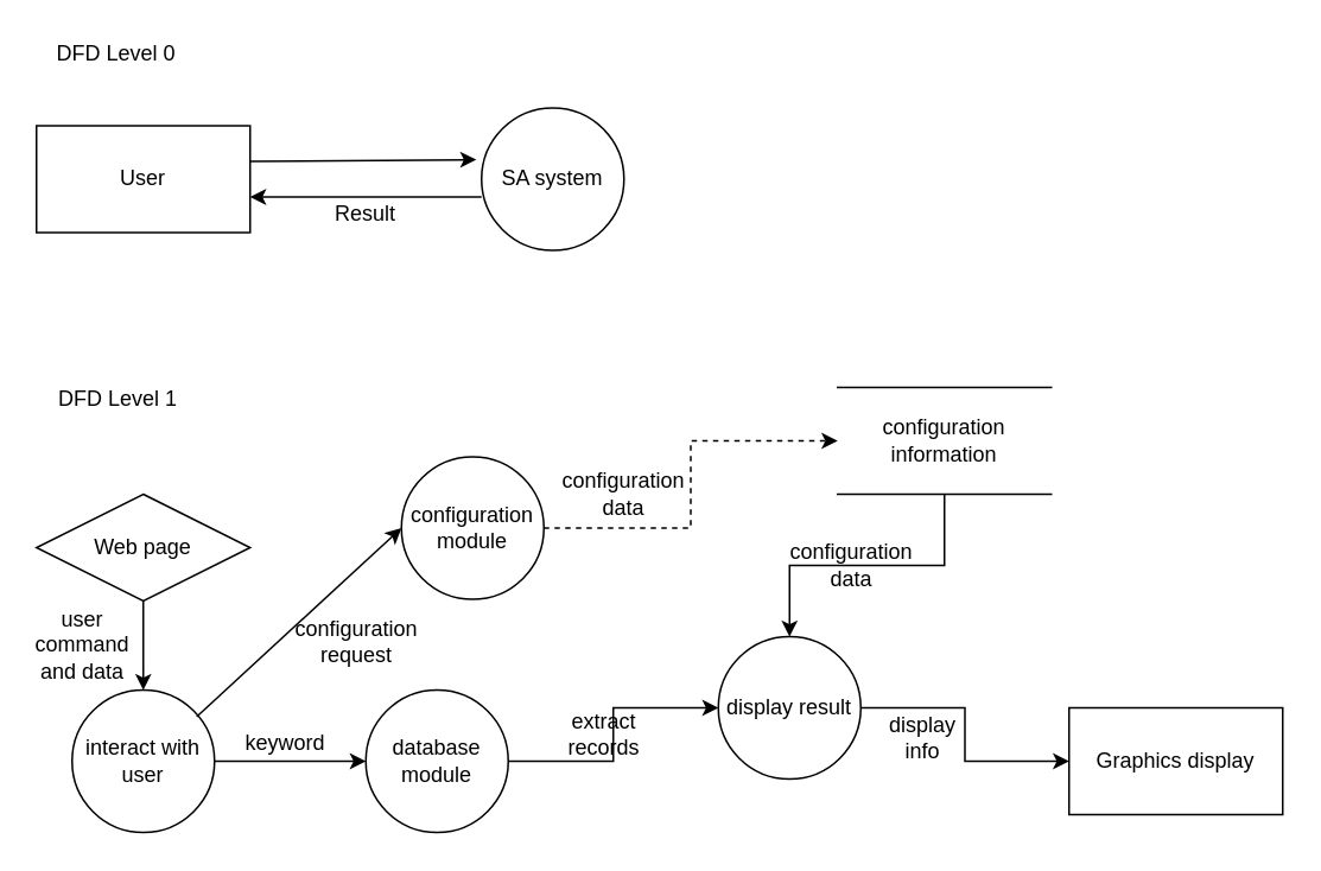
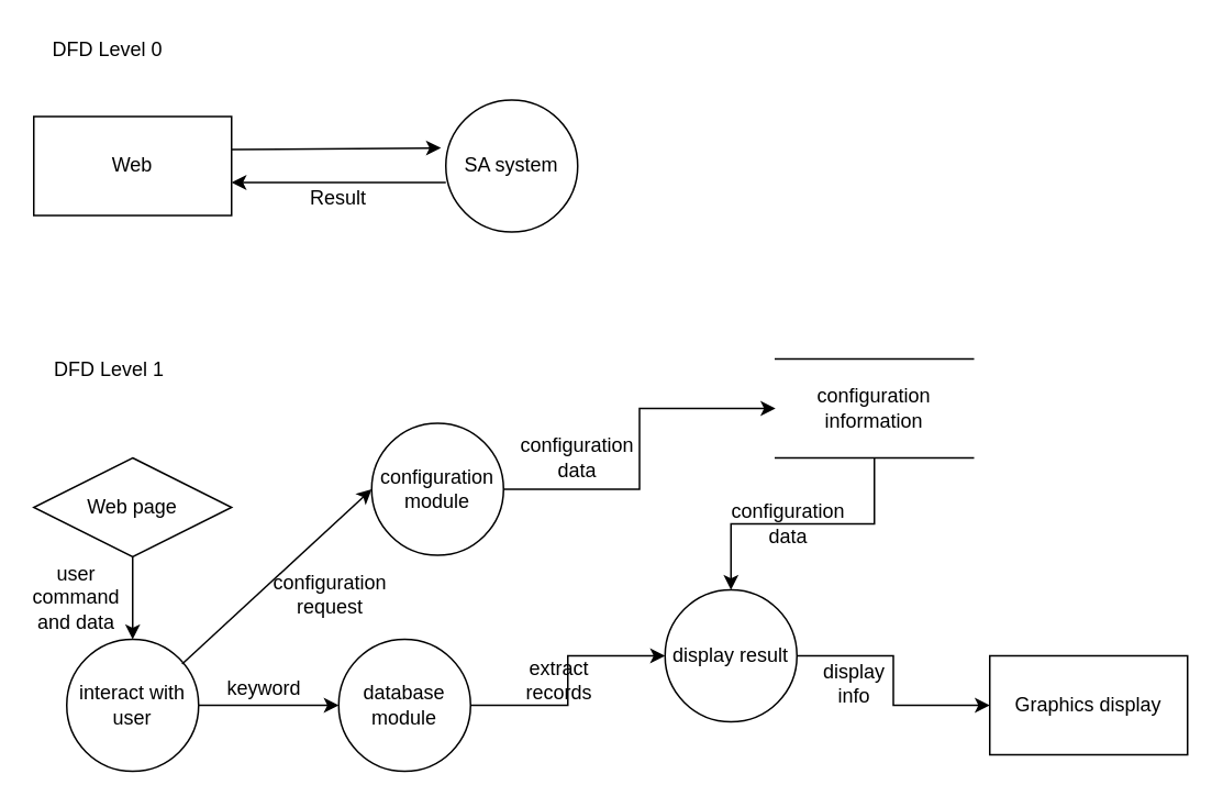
- <mxCell id="2" value="User" style="rounded=0;whiteSpace=wrap;html=1;" parent="1" vertex="1"><mxGeometry x="20" y="70" width="120" height="60" as="geometry" /></mxCell>
+ <mxCell id="2" value="Web" style="rounded=0;whiteSpace=wrap;html=1;" parent="1" vertex="1"><mxGeometry x="20" y="70" width="120" height="60" as="geometry" /></mxCell>
- <mxCell id="13" value="" style="edgeStyle=orthogonalEdgeStyle;rounded=0;orthogonalLoop=1;jettySize=auto;html=1;entryX=0;entryY=0.5;entryDx=0;entryDy=0;dashed=1;" parent="1" source="14" target="20" edge="1"><mxGeometry relative="1" as="geometry"><mxPoint x="385" y="296" as="targetPoint" /></mxGeometry></mxCell>
+ <mxCell id="13" value="" style="edgeStyle=orthogonalEdgeStyle;rounded=0;orthogonalLoop=1;jettySize=auto;html=1;entryX=0;entryY=0.5;entryDx=0;entryDy=0;" parent="1" source="14" target="20" edge="1"><mxGeometry relative="1" as="geometry"><mxPoint x="385" y="296" as="targetPoint" /></mxGeometry></mxCell>
